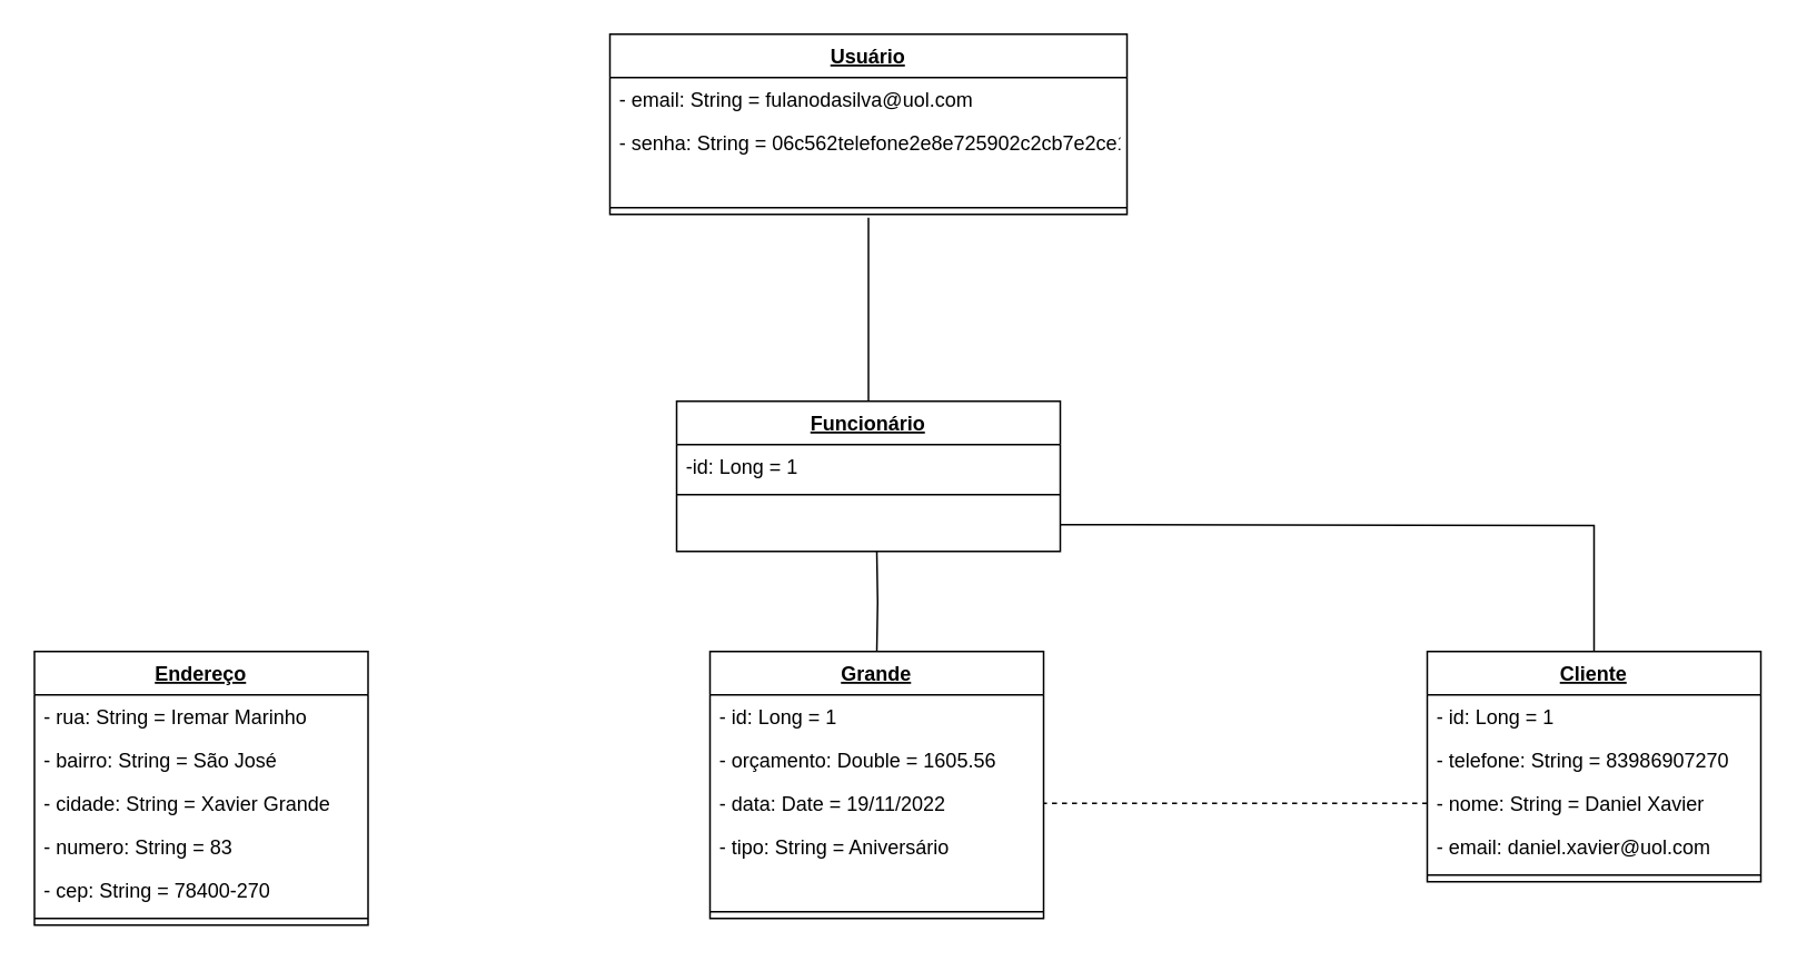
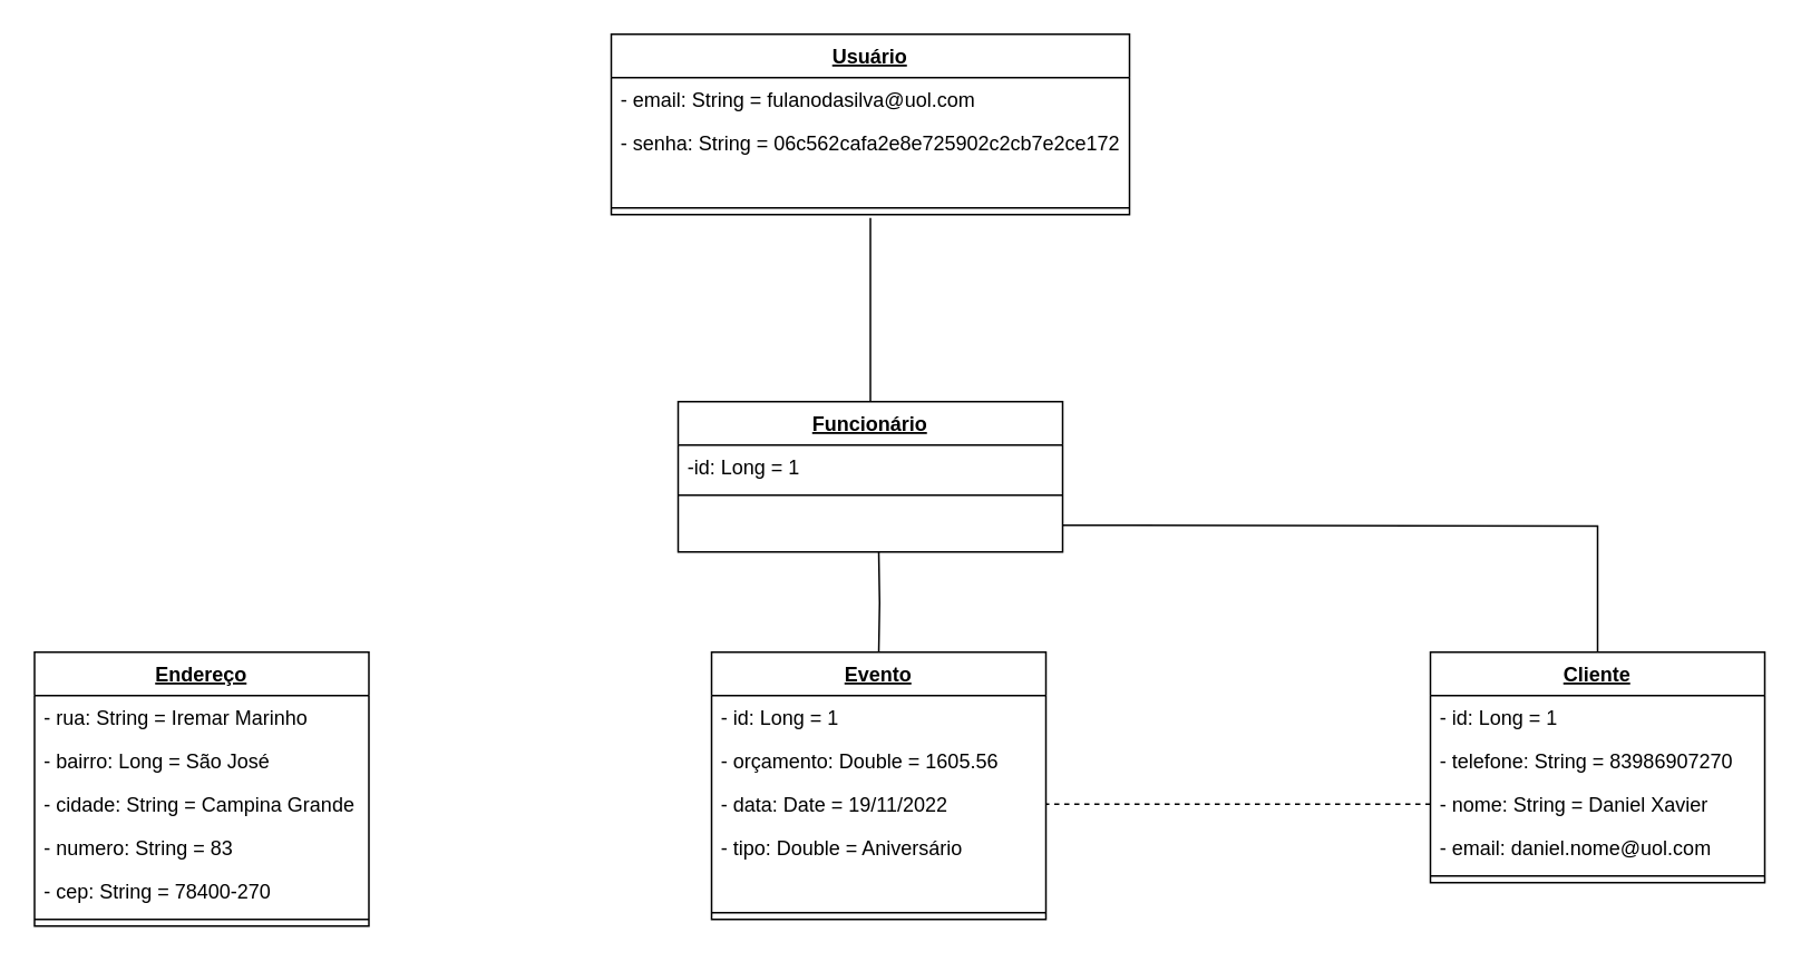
- <mxCell id="4" value="- senha: String = 06c562telefone2e8e725902c2cb7e2ce172" style="text;strokeColor=none;fillColor=none;align=left;verticalAlign=top;spacingLeft=4;spacingRight=4;overflow=hidden;rotatable=0;points=[[0,0.5],[1,0.5]];portConstraint=eastwest;" vertex="1" parent="2"><mxGeometry y="52" width="310" height="48" as="geometry" /></mxCell>
+ <mxCell id="4" value="- senha: String = 06c562cafa2e8e725902c2cb7e2ce172" style="text;strokeColor=none;fillColor=none;align=left;verticalAlign=top;spacingLeft=4;spacingRight=4;overflow=hidden;rotatable=0;points=[[0,0.5],[1,0.5]];portConstraint=eastwest;" vertex="1" parent="2"><mxGeometry y="52" width="310" height="48" as="geometry" /></mxCell>
- <mxCell id="7" value="Grande" style="swimlane;fontStyle=5;align=center;verticalAlign=top;childLayout=stackLayout;horizontal=1;startSize=26;horizontalStack=0;resizeParent=1;resizeParentMax=0;resizeLast=0;collapsible=1;marginBottom=0;" vertex="1" parent="1"><mxGeometry x="425" y="390" width="200" height="160" as="geometry"><mxRectangle x="290" y="240" width="350" height="160" as="alternateBounds" /></mxGeometry></mxCell>
+ <mxCell id="7" value="Evento" style="swimlane;fontStyle=5;align=center;verticalAlign=top;childLayout=stackLayout;horizontal=1;startSize=26;horizontalStack=0;resizeParent=1;resizeParentMax=0;resizeLast=0;collapsible=1;marginBottom=0;" vertex="1" parent="1"><mxGeometry x="425" y="390" width="200" height="160" as="geometry"><mxRectangle x="290" y="240" width="350" height="160" as="alternateBounds" /></mxGeometry></mxCell>
- <mxCell id="15" value="- bairro: String = São José" style="text;strokeColor=none;fillColor=none;align=left;verticalAlign=top;spacingLeft=4;spacingRight=4;overflow=hidden;rotatable=0;points=[[0,0.5],[1,0.5]];portConstraint=eastwest;" vertex="1" parent="13"><mxGeometry y="52" width="200" height="26" as="geometry" /></mxCell>
+ <mxCell id="15" value="- bairro: Long = São José" style="text;strokeColor=none;fillColor=none;align=left;verticalAlign=top;spacingLeft=4;spacingRight=4;overflow=hidden;rotatable=0;points=[[0,0.5],[1,0.5]];portConstraint=eastwest;" vertex="1" parent="13"><mxGeometry y="52" width="200" height="26" as="geometry" /></mxCell>
- <mxCell id="16" value="- cidade: String = Xavier Grande" style="text;strokeColor=none;fillColor=none;align=left;verticalAlign=top;spacingLeft=4;spacingRight=4;overflow=hidden;rotatable=0;points=[[0,0.5],[1,0.5]];portConstraint=eastwest;" vertex="1" parent="13"><mxGeometry y="78" width="200" height="26" as="geometry" /></mxCell>
+ <mxCell id="16" value="- cidade: String = Campina Grande" style="text;strokeColor=none;fillColor=none;align=left;verticalAlign=top;spacingLeft=4;spacingRight=4;overflow=hidden;rotatable=0;points=[[0,0.5],[1,0.5]];portConstraint=eastwest;" vertex="1" parent="13"><mxGeometry y="78" width="200" height="26" as="geometry" /></mxCell>
- <mxCell id="11" value="- tipo: String = Aniversário" style="text;strokeColor=none;fillColor=none;align=left;verticalAlign=top;spacingLeft=4;spacingRight=4;overflow=hidden;rotatable=0;points=[[0,0.5],[1,0.5]];portConstraint=eastwest;" vertex="1" parent="7"><mxGeometry y="104" width="200" height="48" as="geometry" /></mxCell>
+ <mxCell id="11" value="- tipo: Double = Aniversário" style="text;strokeColor=none;fillColor=none;align=left;verticalAlign=top;spacingLeft=4;spacingRight=4;overflow=hidden;rotatable=0;points=[[0,0.5],[1,0.5]];portConstraint=eastwest;" vertex="1" parent="7"><mxGeometry y="104" width="200" height="48" as="geometry" /></mxCell>
- <mxCell id="24" value="- email: daniel.xavier@uol.com" style="text;strokeColor=none;fillColor=none;align=left;verticalAlign=top;spacingLeft=4;spacingRight=4;overflow=hidden;rotatable=0;points=[[0,0.5],[1,0.5]];portConstraint=eastwest;" vertex="1" parent="20"><mxGeometry y="104" width="200" height="26" as="geometry" /></mxCell>
+ <mxCell id="24" value="- email: daniel.nome@uol.com" style="text;strokeColor=none;fillColor=none;align=left;verticalAlign=top;spacingLeft=4;spacingRight=4;overflow=hidden;rotatable=0;points=[[0,0.5],[1,0.5]];portConstraint=eastwest;" vertex="1" parent="20"><mxGeometry y="104" width="200" height="26" as="geometry" /></mxCell>
